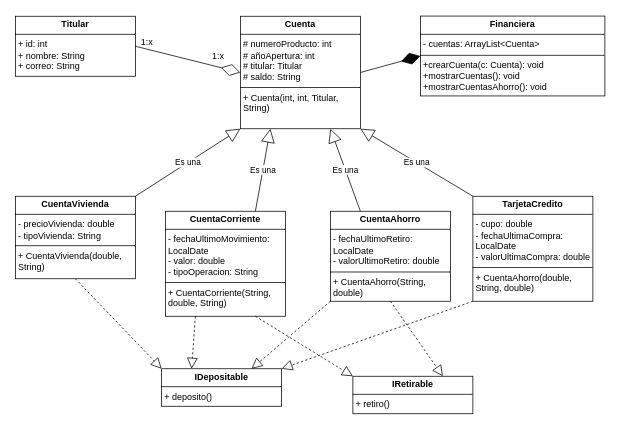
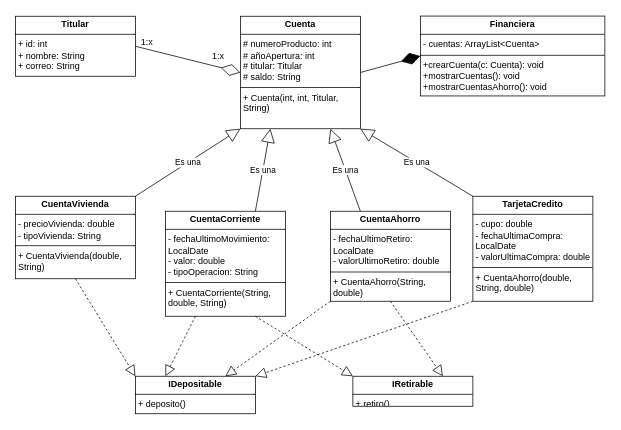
- <mxCell id="15" value="&lt;p style=&quot;margin:0px;margin-top:4px;text-align:center;&quot;&gt;&lt;b&gt;IDepositable&lt;/b&gt;&lt;/p&gt;&lt;hr size=&quot;1&quot; style=&quot;border-style:solid;&quot;&gt;&lt;p style=&quot;margin: 0px 0px 0px 4px;&quot;&gt;+ deposito()&lt;/p&gt;" style="verticalAlign=top;align=left;overflow=fill;html=1;whiteSpace=wrap;" parent="1" vertex="1"><mxGeometry x="215" y="491" width="160" height="50" as="geometry" /></mxCell>
+ <mxCell id="15" value="&lt;p style=&quot;margin:0px;margin-top:4px;text-align:center;&quot;&gt;&lt;b&gt;IDepositable&lt;/b&gt;&lt;/p&gt;&lt;hr size=&quot;1&quot; style=&quot;border-style:solid;&quot;&gt;&lt;p style=&quot;margin: 0px 0px 0px 4px;&quot;&gt;+ deposito()&lt;/p&gt;" style="verticalAlign=top;align=left;overflow=fill;html=1;whiteSpace=wrap;" parent="1" vertex="1"><mxGeometry x="180" y="501" width="160" height="50" as="geometry" /></mxCell>
- <mxCell id="20" value="&lt;p style=&quot;margin:0px;margin-top:4px;text-align:center;&quot;&gt;&lt;b&gt;IRetirable&lt;/b&gt;&lt;/p&gt;&lt;hr size=&quot;1&quot; style=&quot;border-style:solid;&quot;&gt;&lt;p style=&quot;margin:0px;margin-left:4px;&quot;&gt;+ retiro()&lt;/p&gt;" style="verticalAlign=top;align=left;overflow=fill;html=1;whiteSpace=wrap;" parent="1" vertex="1"><mxGeometry x="470" y="501" width="160" height="50" as="geometry" /></mxCell>
+ <mxCell id="20" value="&lt;p style=&quot;margin:0px;margin-top:4px;text-align:center;&quot;&gt;&lt;b&gt;IRetirable&lt;/b&gt;&lt;/p&gt;&lt;hr size=&quot;1&quot; style=&quot;border-style:solid;&quot;&gt;&lt;p style=&quot;margin:0px;margin-left:4px;&quot;&gt;+ retiro()&lt;/p&gt;" style="verticalAlign=top;align=left;overflow=fill;html=1;whiteSpace=wrap;" parent="1" vertex="1"><mxGeometry x="470" y="501" width="160" height="40" as="geometry" /></mxCell>
